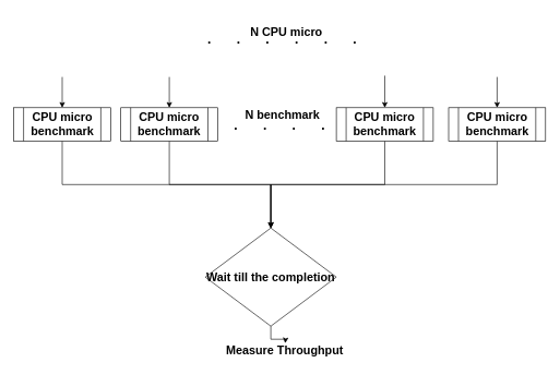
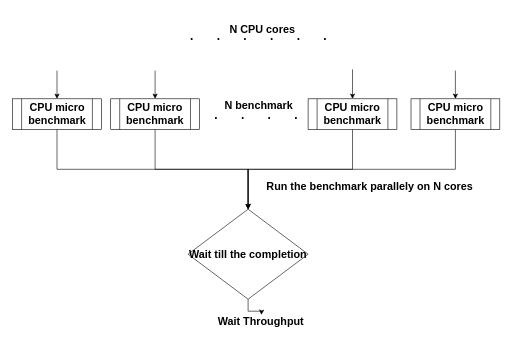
- <mxCell id="5" value="&lt;font style=&quot;font-size: 18px;&quot;&gt;&lt;b&gt;N CPU micro&lt;/b&gt;&lt;/font&gt;" style="text;html=1;strokeColor=none;fillColor=none;align=center;verticalAlign=middle;whiteSpace=wrap;rounded=0;fontSize=20;" vertex="1" parent="1"><mxGeometry x="345" y="37" width="184" height="21" as="geometry" /></mxCell>
+ <mxCell id="5" value="&lt;font style=&quot;font-size: 18px;&quot;&gt;&lt;b&gt;N CPU cores&lt;/b&gt;&lt;/font&gt;" style="text;html=1;strokeColor=none;fillColor=none;align=center;verticalAlign=middle;whiteSpace=wrap;rounded=0;fontSize=20;" vertex="1" parent="1"><mxGeometry x="345" y="37" width="184" height="21" as="geometry" /></mxCell>
+ <mxCell id="22" value="&lt;b&gt;Run the benchmark parallely on N cores&lt;/b&gt;" style="text;html=1;strokeColor=none;fillColor=none;align=center;verticalAlign=middle;whiteSpace=wrap;rounded=0;fontSize=18;" vertex="1" parent="1"><mxGeometry x="435" y="296" width="362" height="30" as="geometry" /></mxCell>
- <mxCell id="23" value="&lt;b style=&quot;font-size: 18px;&quot;&gt;Measure Throughput&amp;nbsp;&lt;/b&gt;" style="text;html=1;strokeColor=none;fillColor=none;align=center;verticalAlign=middle;whiteSpace=wrap;rounded=0;" vertex="1" parent="1"><mxGeometry x="316" y="521" width="242" height="30" as="geometry" /></mxCell>
+ <mxCell id="23" value="&lt;b style=&quot;font-size: 18px;&quot;&gt;Wait Throughput&amp;nbsp;&lt;/b&gt;" style="text;html=1;strokeColor=none;fillColor=none;align=center;verticalAlign=middle;whiteSpace=wrap;rounded=0;" vertex="1" parent="1"><mxGeometry x="316" y="521" width="242" height="30" as="geometry" /></mxCell>
